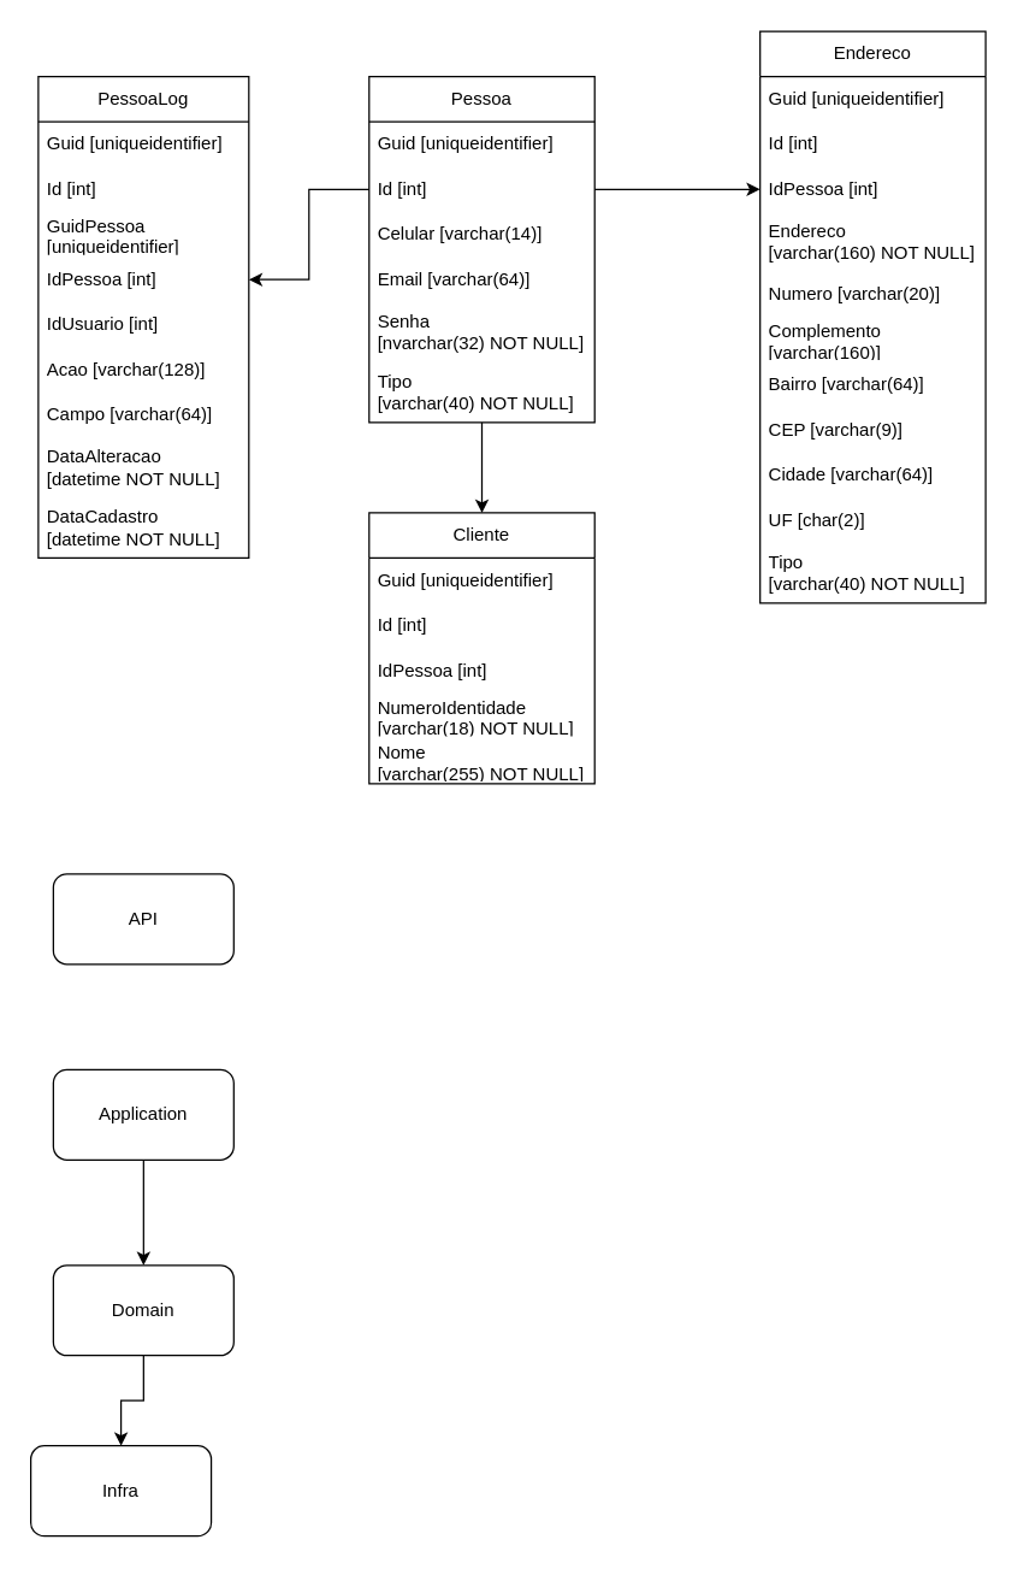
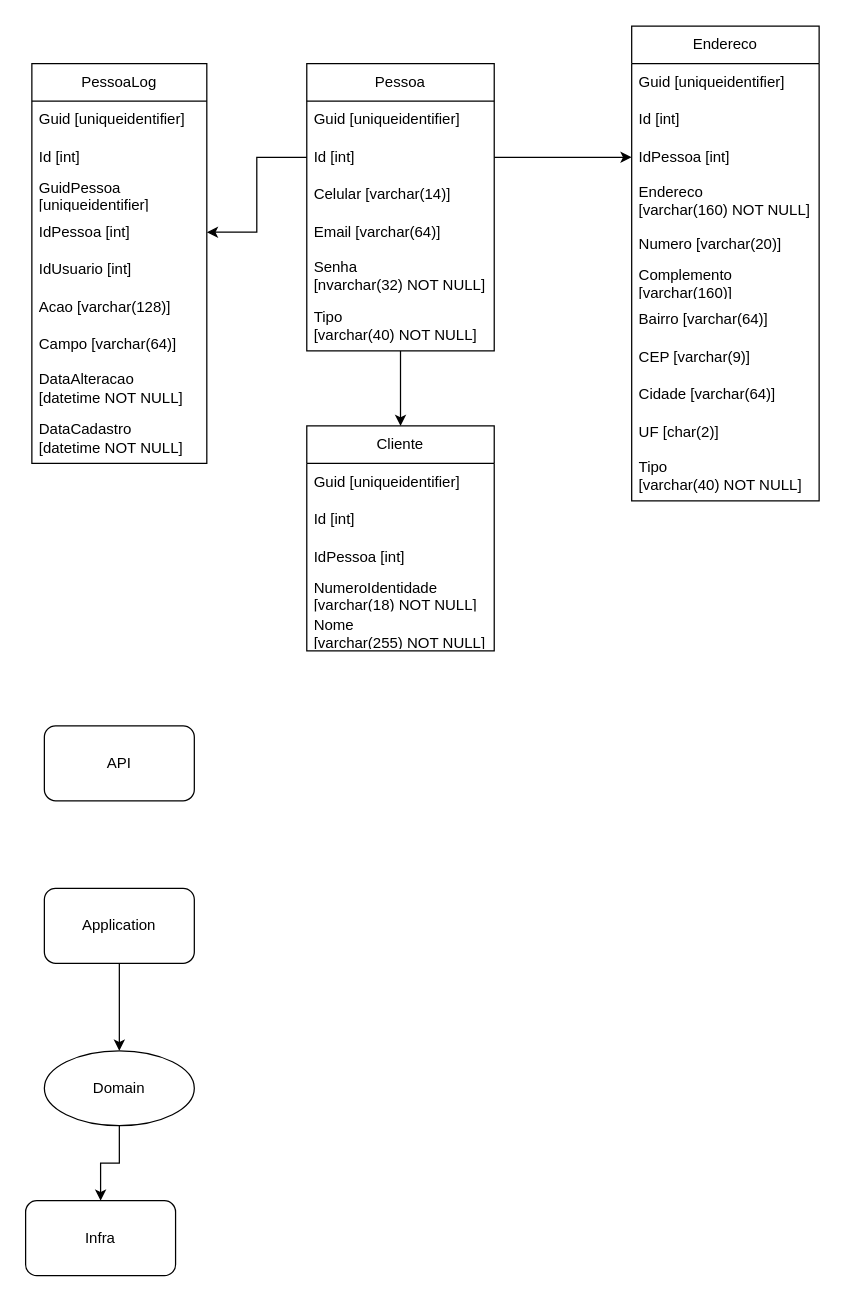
- <mxCell id="44" value="Domain" style="rounded=1;whiteSpace=wrap;html=1;" vertex="1" parent="1"><mxGeometry x="35" y="840" width="120" height="60" as="geometry" /></mxCell>
+ <mxCell id="44" value="Domain" style="ellipse;whiteSpace=wrap;html=1;" vertex="1" parent="1"><mxGeometry x="35" y="840" width="120" height="60" as="geometry" /></mxCell>
